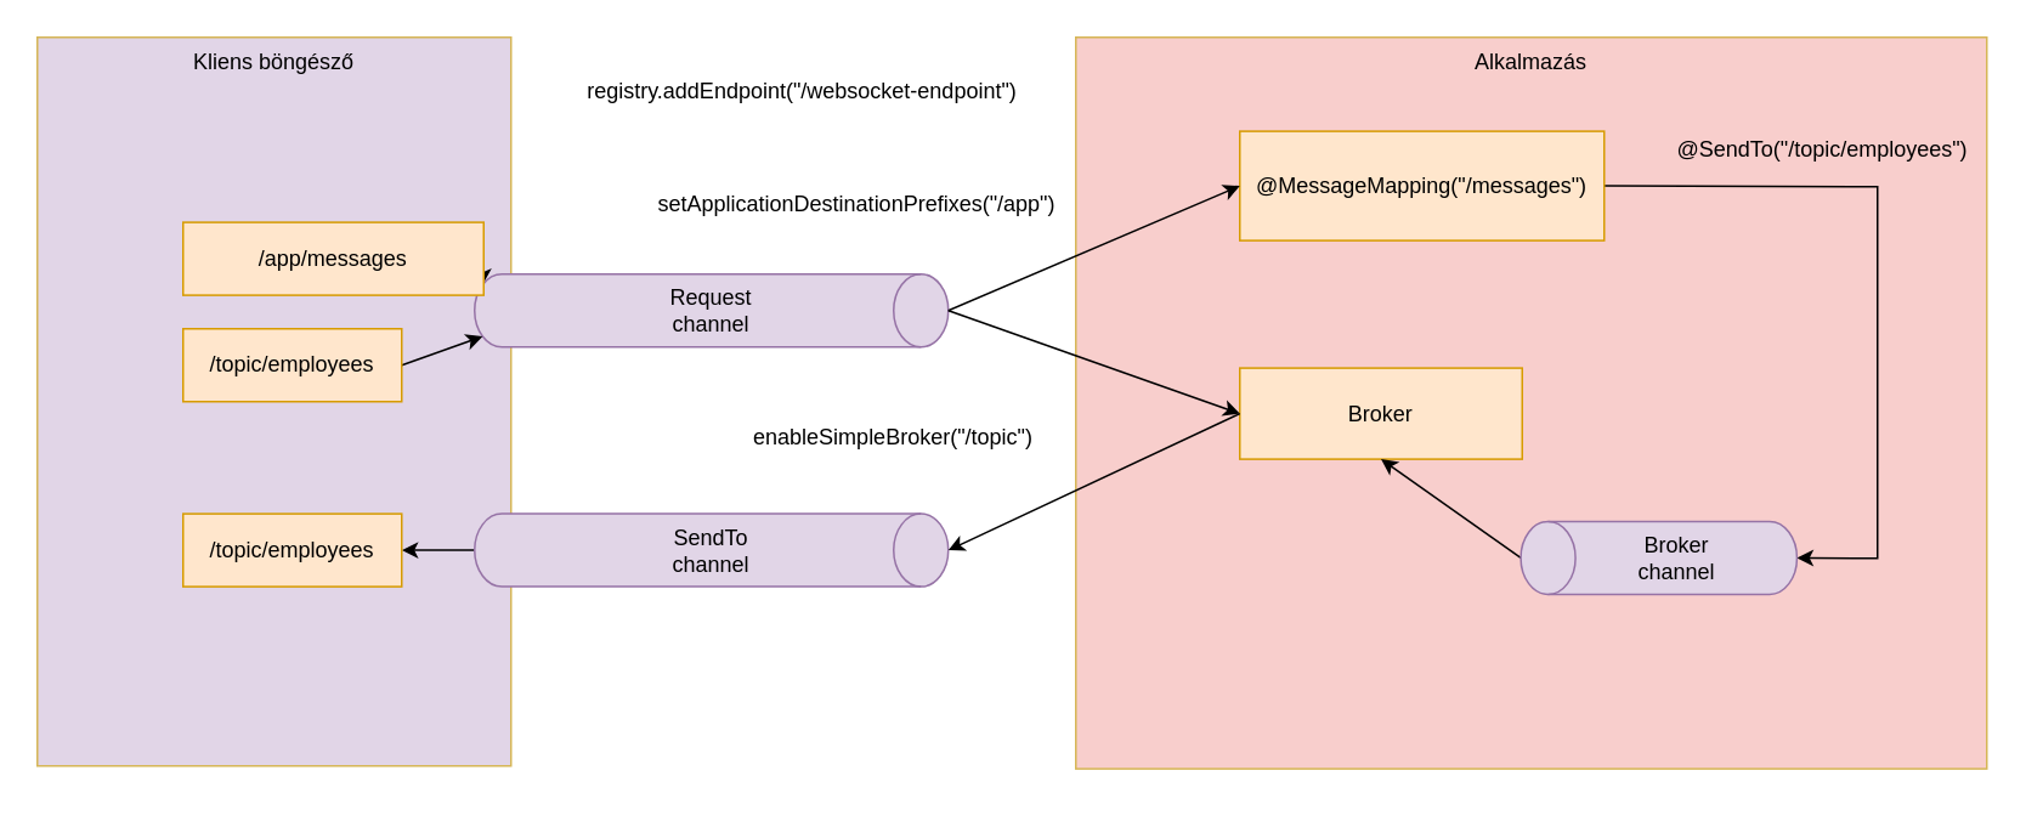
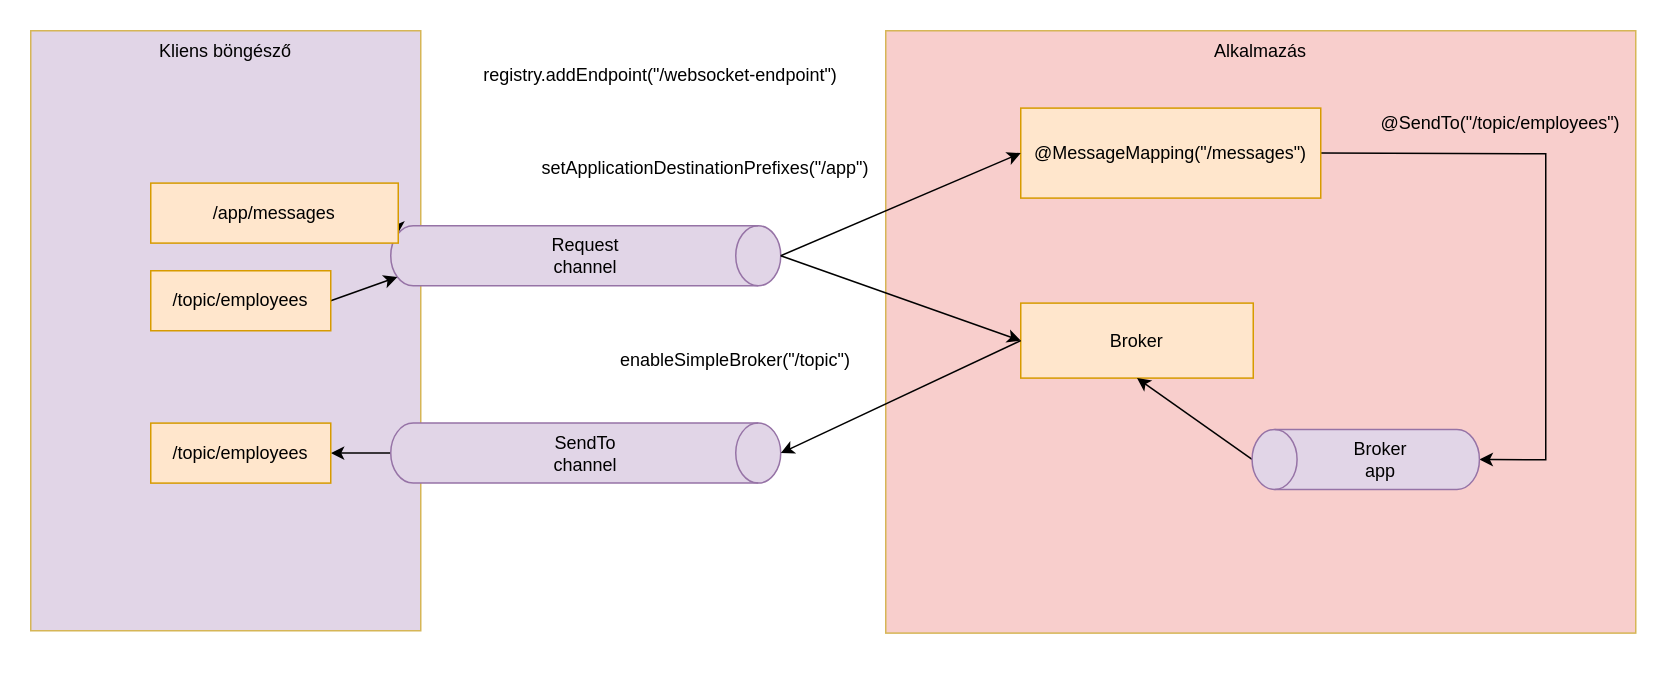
- <mxCell id="24" value="Broker channel" style="text;html=1;strokeColor=none;fillColor=none;align=center;verticalAlign=middle;whiteSpace=wrap;rounded=0;" parent="1" vertex="1"><mxGeometry x="900" y="295.78" width="40" height="20" as="geometry" /></mxCell>
+ <mxCell id="24" value="Broker app" style="text;html=1;strokeColor=none;fillColor=none;align=center;verticalAlign=middle;whiteSpace=wrap;rounded=0;" parent="1" vertex="1"><mxGeometry x="900" y="295.78" width="40" height="20" as="geometry" /></mxCell>
